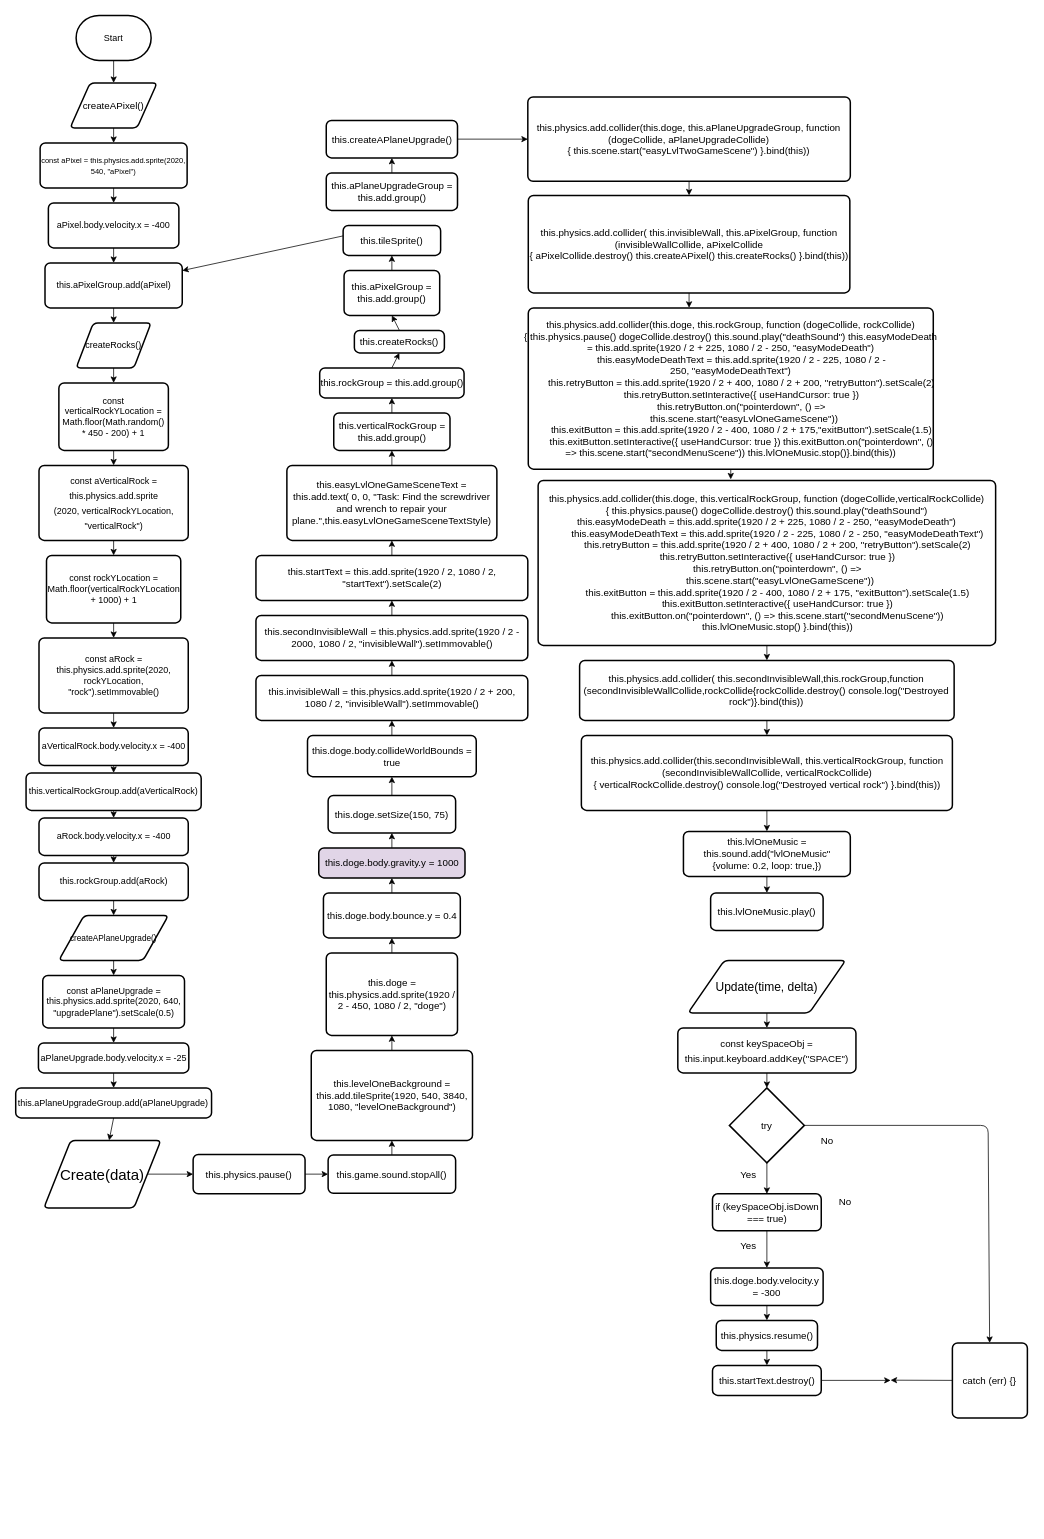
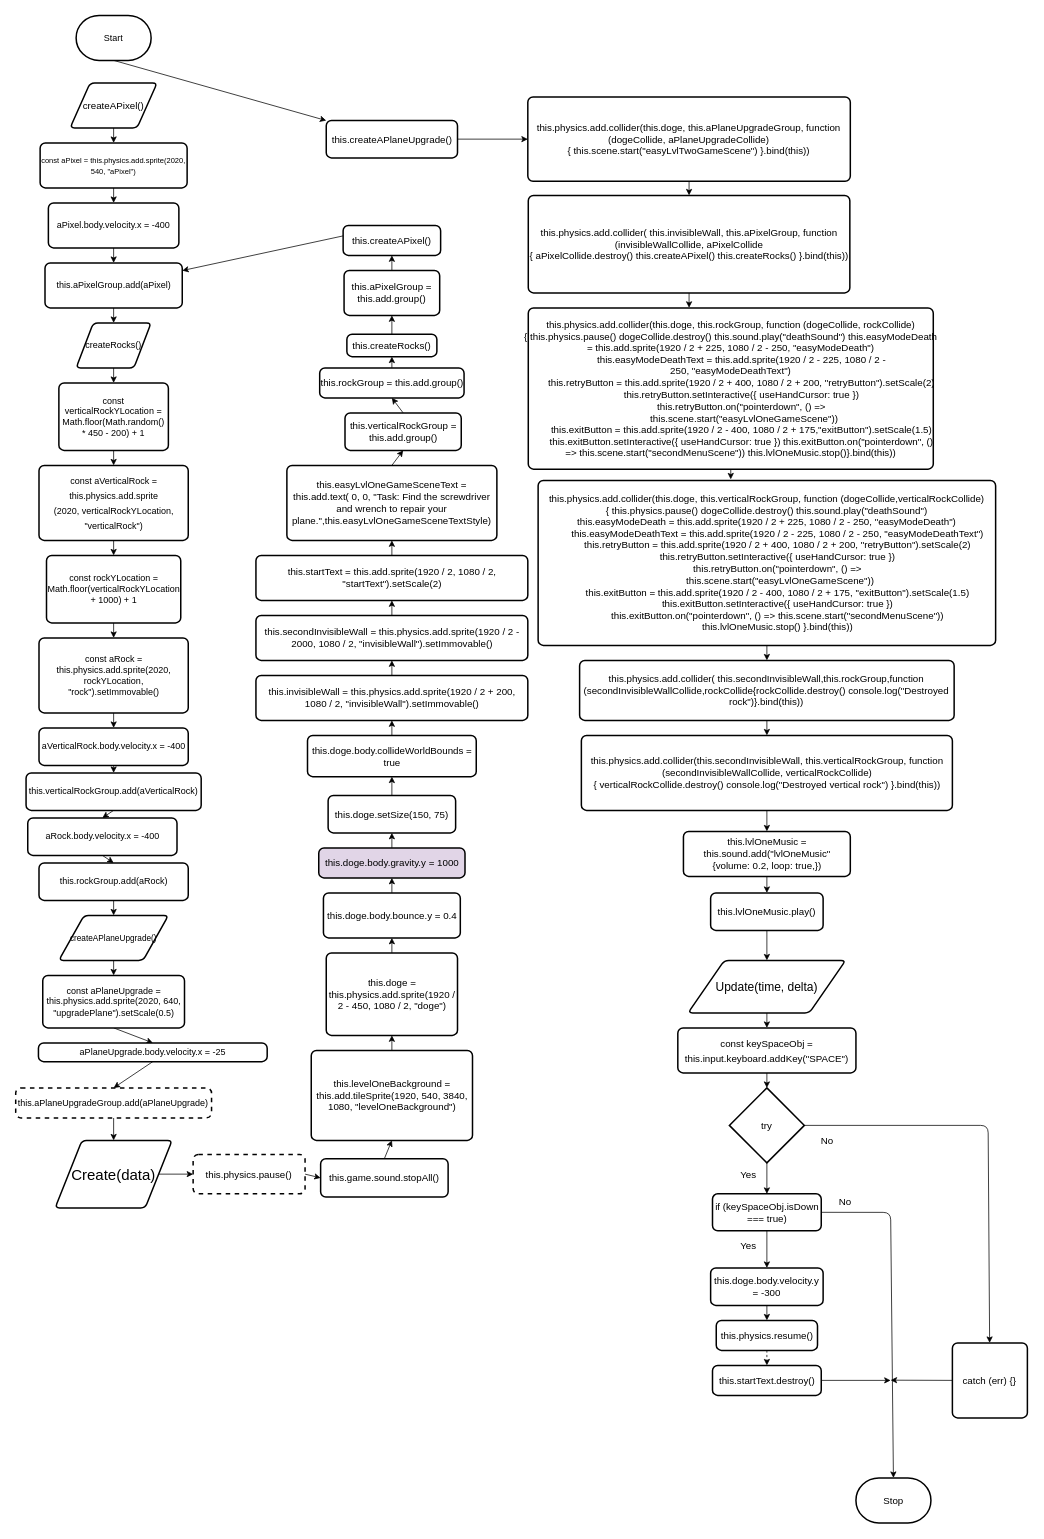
- <mxCell id="2" style="edgeStyle=none;html=1;exitX=0.5;exitY=1;exitDx=0;exitDy=0;exitPerimeter=0;entryX=0.5;entryY=0;entryDx=0;entryDy=0;" parent="1" source="3" target="5" edge="1"><mxGeometry relative="1" as="geometry" /></mxCell>
+ <mxCell id="2" style="edgeStyle=none;html=1;exitX=0.5;exitY=1;exitDx=0;exitDy=0;exitPerimeter=0;" parent="1" source="3" target="77" edge="1"><mxGeometry relative="1" as="geometry" /></mxCell>
- <mxCell id="74" style="edgeStyle=none;html=1;exitX=0.5;exitY=0;exitDx=0;exitDy=0;entryX=0.5;entryY=1;entryDx=0;entryDy=0;fontSize=13;fontColor=#000000;" edge="1" parent="1" source="75" target="77"><mxGeometry relative="1" as="geometry" /></mxCell>
- <mxCell id="75" value="this.aPlaneUpgradeGroup = this.add.group()" style="rounded=1;whiteSpace=wrap;html=1;absoluteArcSize=1;arcSize=14;strokeWidth=2;labelBackgroundColor=none;fontSize=13;fontColor=#000000;" vertex="1" parent="1"><mxGeometry x="434.5" y="230" width="175" height="50" as="geometry" /></mxCell>
- <mxCell id="73" value="this.tileSprite()" style="rounded=1;whiteSpace=wrap;html=1;absoluteArcSize=1;arcSize=14;strokeWidth=2;labelBackgroundColor=none;fontSize=13;fontColor=#000000;" vertex="1" parent="1"><mxGeometry x="457" y="300" width="130" height="40" as="geometry" /></mxCell>
+ <mxCell id="73" value="this.createAPixel()" style="rounded=1;whiteSpace=wrap;html=1;absoluteArcSize=1;arcSize=14;strokeWidth=2;labelBackgroundColor=none;fontSize=13;fontColor=#000000;" vertex="1" parent="1"><mxGeometry x="457" y="300" width="130" height="40" as="geometry" /></mxCell>
- <mxCell id="69" value="this.createRocks()" style="rounded=1;whiteSpace=wrap;html=1;absoluteArcSize=1;arcSize=14;strokeWidth=2;labelBackgroundColor=none;fontSize=13;fontColor=#000000;" vertex="1" parent="1"><mxGeometry x="472" y="440" width="120" height="30" as="geometry" /></mxCell>
+ <mxCell id="69" value="this.createRocks()" style="rounded=1;whiteSpace=wrap;html=1;absoluteArcSize=1;arcSize=14;strokeWidth=2;labelBackgroundColor=none;fontSize=13;fontColor=#000000;" vertex="1" parent="1"><mxGeometry x="462" y="445" width="120" height="30" as="geometry" /></mxCell>
- <mxCell id="65" value="this.verticalRockGroup = this.add.group()" style="rounded=1;whiteSpace=wrap;html=1;absoluteArcSize=1;arcSize=14;strokeWidth=2;labelBackgroundColor=none;fontSize=13;fontColor=#000000;" vertex="1" parent="1"><mxGeometry x="444.5" y="550" width="155" height="50" as="geometry" /></mxCell>
+ <mxCell id="65" value="this.verticalRockGroup = this.add.group()" style="rounded=1;whiteSpace=wrap;html=1;absoluteArcSize=1;arcSize=14;strokeWidth=2;labelBackgroundColor=none;fontSize=13;fontColor=#000000;" vertex="1" parent="1"><mxGeometry x="459.5" y="550" width="155" height="50" as="geometry" /></mxCell>
- <mxCell id="27" value="&lt;font color=&quot;#000000&quot;&gt;&lt;span style=&quot;font-size: 12px&quot;&gt;aRock.body.velocity.x = -400&lt;/span&gt;&lt;/font&gt;" style="rounded=1;whiteSpace=wrap;html=1;absoluteArcSize=1;arcSize=14;strokeWidth=2;fontSize=10;" vertex="1" parent="1"><mxGeometry x="51.5" y="1090" width="199" height="50" as="geometry" /></mxCell>
+ <mxCell id="27" value="&lt;font color=&quot;#000000&quot;&gt;&lt;span style=&quot;font-size: 12px&quot;&gt;aRock.body.velocity.x = -400&lt;/span&gt;&lt;/font&gt;" style="rounded=1;whiteSpace=wrap;html=1;absoluteArcSize=1;arcSize=14;strokeWidth=2;fontSize=10;" vertex="1" parent="1"><mxGeometry x="36.5" y="1090" width="199" height="50" as="geometry" /></mxCell>
+ <mxCell id="92" style="edgeStyle=none;html=1;exitX=0.5;exitY=1;exitDx=0;exitDy=0;fontSize=16;fontColor=#000000;" edge="1" parent="1" source="93" target="95"><mxGeometry relative="1" as="geometry" /></mxCell>
- <mxCell id="35" value="&lt;font color=&quot;#000000&quot;&gt;&lt;span style=&quot;font-size: 12px&quot;&gt;aPlaneUpgrade.body.velocity.x = -25&lt;/span&gt;&lt;/font&gt;" style="rounded=1;whiteSpace=wrap;html=1;absoluteArcSize=1;arcSize=14;strokeWidth=2;fontSize=10;" vertex="1" parent="1"><mxGeometry x="50.75" y="1390" width="200.5" height="40" as="geometry" /></mxCell>
+ <mxCell id="35" value="&lt;font color=&quot;#000000&quot;&gt;&lt;span style=&quot;font-size: 12px&quot;&gt;aPlaneUpgrade.body.velocity.x = -25&lt;/span&gt;&lt;/font&gt;" style="rounded=1;whiteSpace=wrap;html=1;absoluteArcSize=1;arcSize=14;strokeWidth=2;fontSize=10;" vertex="1" parent="1"><mxGeometry x="50.75" y="1390" width="305" height="25" as="geometry" /></mxCell>
- <mxCell id="37" value="&lt;font color=&quot;#000000&quot;&gt;&lt;span style=&quot;font-size: 12px&quot;&gt;this.aPlaneUpgradeGroup.add(aPlaneUpgrade)&lt;/span&gt;&lt;/font&gt;" style="rounded=1;whiteSpace=wrap;html=1;absoluteArcSize=1;arcSize=14;strokeWidth=2;fontSize=10;" vertex="1" parent="1"><mxGeometry x="20.44" y="1450" width="261.13" height="40" as="geometry" /></mxCell>
+ <mxCell id="37" value="&lt;font color=&quot;#000000&quot;&gt;&lt;span style=&quot;font-size: 12px&quot;&gt;this.aPlaneUpgradeGroup.add(aPlaneUpgrade)&lt;/span&gt;&lt;/font&gt;" style="rounded=1;whiteSpace=wrap;html=1;absoluteArcSize=1;arcSize=14;strokeWidth=2;fontSize=10;dashed=1;" vertex="1" parent="1"><mxGeometry x="20.44" y="1450" width="261.13" height="40" as="geometry" /></mxCell>
- <mxCell id="39" value="&lt;font style=&quot;font-size: 20px&quot;&gt;Create(data)&lt;/font&gt;" style="shape=parallelogram;html=1;strokeWidth=2;perimeter=parallelogramPerimeter;whiteSpace=wrap;rounded=1;arcSize=12;size=0.23;labelBackgroundColor=none;fontSize=12;fontColor=#000000;" vertex="1" parent="1"><mxGeometry x="58" y="1520" width="156" height="90" as="geometry" /></mxCell>
+ <mxCell id="39" value="&lt;font style=&quot;font-size: 20px&quot;&gt;Create(data)&lt;/font&gt;" style="shape=parallelogram;html=1;strokeWidth=2;perimeter=parallelogramPerimeter;whiteSpace=wrap;rounded=1;arcSize=12;size=0.23;labelBackgroundColor=none;fontSize=12;fontColor=#000000;" vertex="1" parent="1"><mxGeometry x="73" y="1520" width="156" height="90" as="geometry" /></mxCell>
- <mxCell id="41" value="this.physics.pause()" style="rounded=1;whiteSpace=wrap;html=1;absoluteArcSize=1;arcSize=14;strokeWidth=2;labelBackgroundColor=none;fontSize=13;fontColor=#000000;" vertex="1" parent="1"><mxGeometry x="257" y="1538.75" width="149.25" height="52.5" as="geometry" /></mxCell>
+ <mxCell id="41" value="this.physics.pause()" style="rounded=1;whiteSpace=wrap;html=1;absoluteArcSize=1;arcSize=14;strokeWidth=2;labelBackgroundColor=none;fontSize=13;fontColor=#000000;dashed=1;" vertex="1" parent="1"><mxGeometry x="257" y="1538.75" width="149.25" height="52.5" as="geometry" /></mxCell>
- <mxCell id="43" value="this.game.sound.stopAll()" style="rounded=1;whiteSpace=wrap;html=1;absoluteArcSize=1;arcSize=14;strokeWidth=2;labelBackgroundColor=none;fontSize=13;fontColor=#000000;" vertex="1" parent="1"><mxGeometry x="437" y="1539.38" width="170" height="51.25" as="geometry" /></mxCell>
+ <mxCell id="43" value="this.game.sound.stopAll()" style="rounded=1;whiteSpace=wrap;html=1;absoluteArcSize=1;arcSize=14;strokeWidth=2;labelBackgroundColor=none;fontSize=13;fontColor=#000000;" vertex="1" parent="1"><mxGeometry x="427" y="1544.38" width="170" height="51.25" as="geometry" /></mxCell>
+ <mxCell id="102" style="edgeStyle=none;html=1;exitX=1;exitY=0.5;exitDx=0;exitDy=0;fontSize=13;fontColor=#000000;entryX=0.5;entryY=0;entryDx=0;entryDy=0;entryPerimeter=0;" edge="1" parent="1" source="103" target="109"><mxGeometry relative="1" as="geometry"><mxPoint x="1217" y="1616.091" as="targetPoint" /><Array as="points"><mxPoint x="1187" y="1616" /></Array></mxGeometry></mxCell>
- <mxCell id="113" style="edgeStyle=none;html=1;exitX=0.5;exitY=1;exitDx=0;exitDy=0;entryX=0.5;entryY=0;entryDx=0;entryDy=0;fontSize=13;fontColor=#000000;" edge="1" parent="1" source="114" target="116"><mxGeometry relative="1" as="geometry" /></mxCell>
+ <mxCell id="113" style="edgeStyle=none;html=1;exitX=0.5;exitY=1;exitDx=0;exitDy=0;entryX=0.5;entryY=0;entryDx=0;entryDy=0;fontSize=13;fontColor=#000000;dashed=1;" edge="1" parent="1" source="114" target="116"><mxGeometry relative="1" as="geometry" /></mxCell>
+ <mxCell id="109" value="Stop" style="strokeWidth=2;html=1;shape=mxgraph.flowchart.terminator;whiteSpace=wrap;labelBackgroundColor=none;fontSize=13;fontColor=#000000;" vertex="1" parent="1"><mxGeometry x="1140.75" y="1970" width="100" height="60" as="geometry" /></mxCell>
